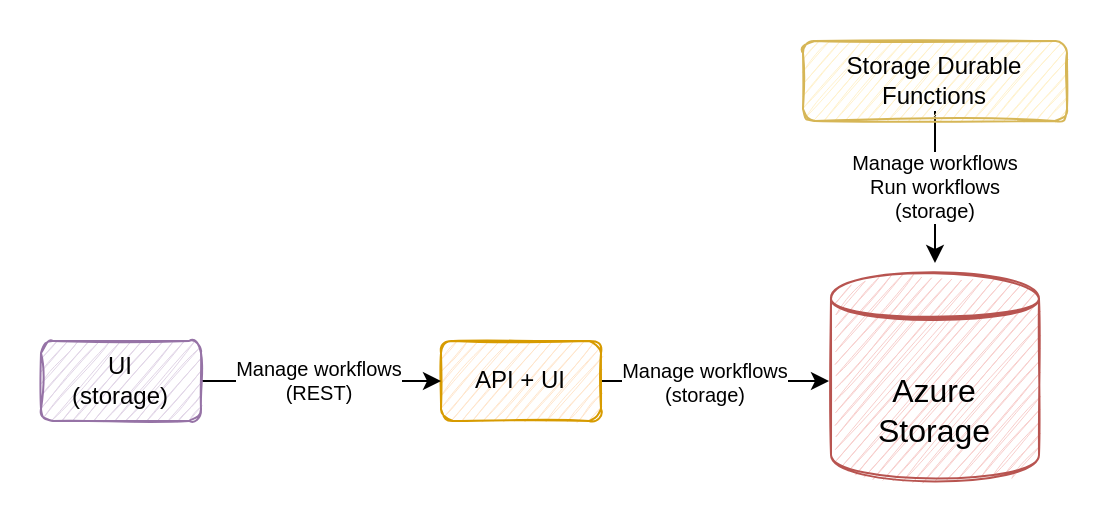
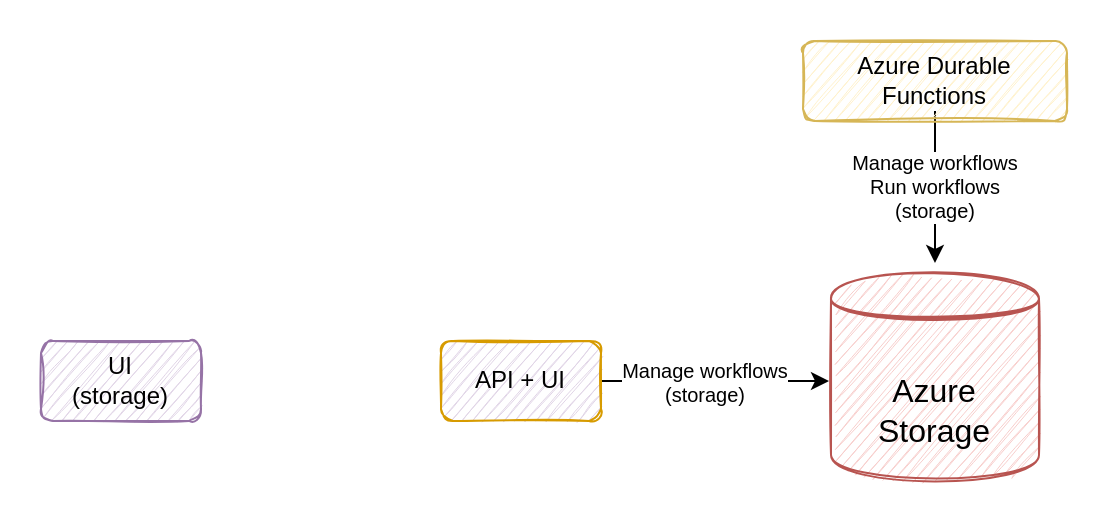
- <mxCell id="10" value="Storage Durable Functions" style="rounded=1;whiteSpace=wrap;html=1;fillColor=#fff2cc;strokeColor=#d6b656;sketch=1;" parent="1" vertex="1"><mxGeometry x="401" y="20" width="132" height="40" as="geometry" /></mxCell>
+ <mxCell id="10" value="Azure Durable Functions" style="rounded=1;whiteSpace=wrap;html=1;fillColor=#fff2cc;strokeColor=#d6b656;sketch=1;" parent="1" vertex="1"><mxGeometry x="401" y="20" width="132" height="40" as="geometry" /></mxCell>
- <mxCell id="5" style="edgeStyle=orthogonalEdgeStyle;rounded=0;orthogonalLoop=1;jettySize=auto;html=1;entryX=0;entryY=0.5;entryDx=0;entryDy=0;" parent="1" source="8" target="4" edge="1"><mxGeometry relative="1" as="geometry"><mxPoint x="135" y="190" as="sourcePoint" /></mxGeometry></mxCell>
- <mxCell id="6" value="Manage workflows&lt;br style=&quot;font-size: 10px&quot;&gt;(REST)" style="edgeLabel;html=1;align=center;verticalAlign=middle;resizable=0;points=[];fontSize=10;" parent="5" vertex="1" connectable="0"><mxGeometry x="-0.035" y="-3" relative="1" as="geometry"><mxPoint y="-4" as="offset" /></mxGeometry></mxCell>
- <mxCell id="4" value="API + UI" style="rounded=1;whiteSpace=wrap;html=1;fillColor=#ffe6cc;strokeColor=#d79b00;sketch=1;" parent="1" vertex="1"><mxGeometry x="220" y="170" width="80" height="40" as="geometry" /></mxCell>
+ <mxCell id="4" value="API + UI" style="rounded=1;whiteSpace=wrap;html=1;fillColor=#e1d5e7;strokeColor=#d79b00;sketch=1;" parent="1" vertex="1"><mxGeometry x="220" y="170" width="80" height="40" as="geometry" /></mxCell>
